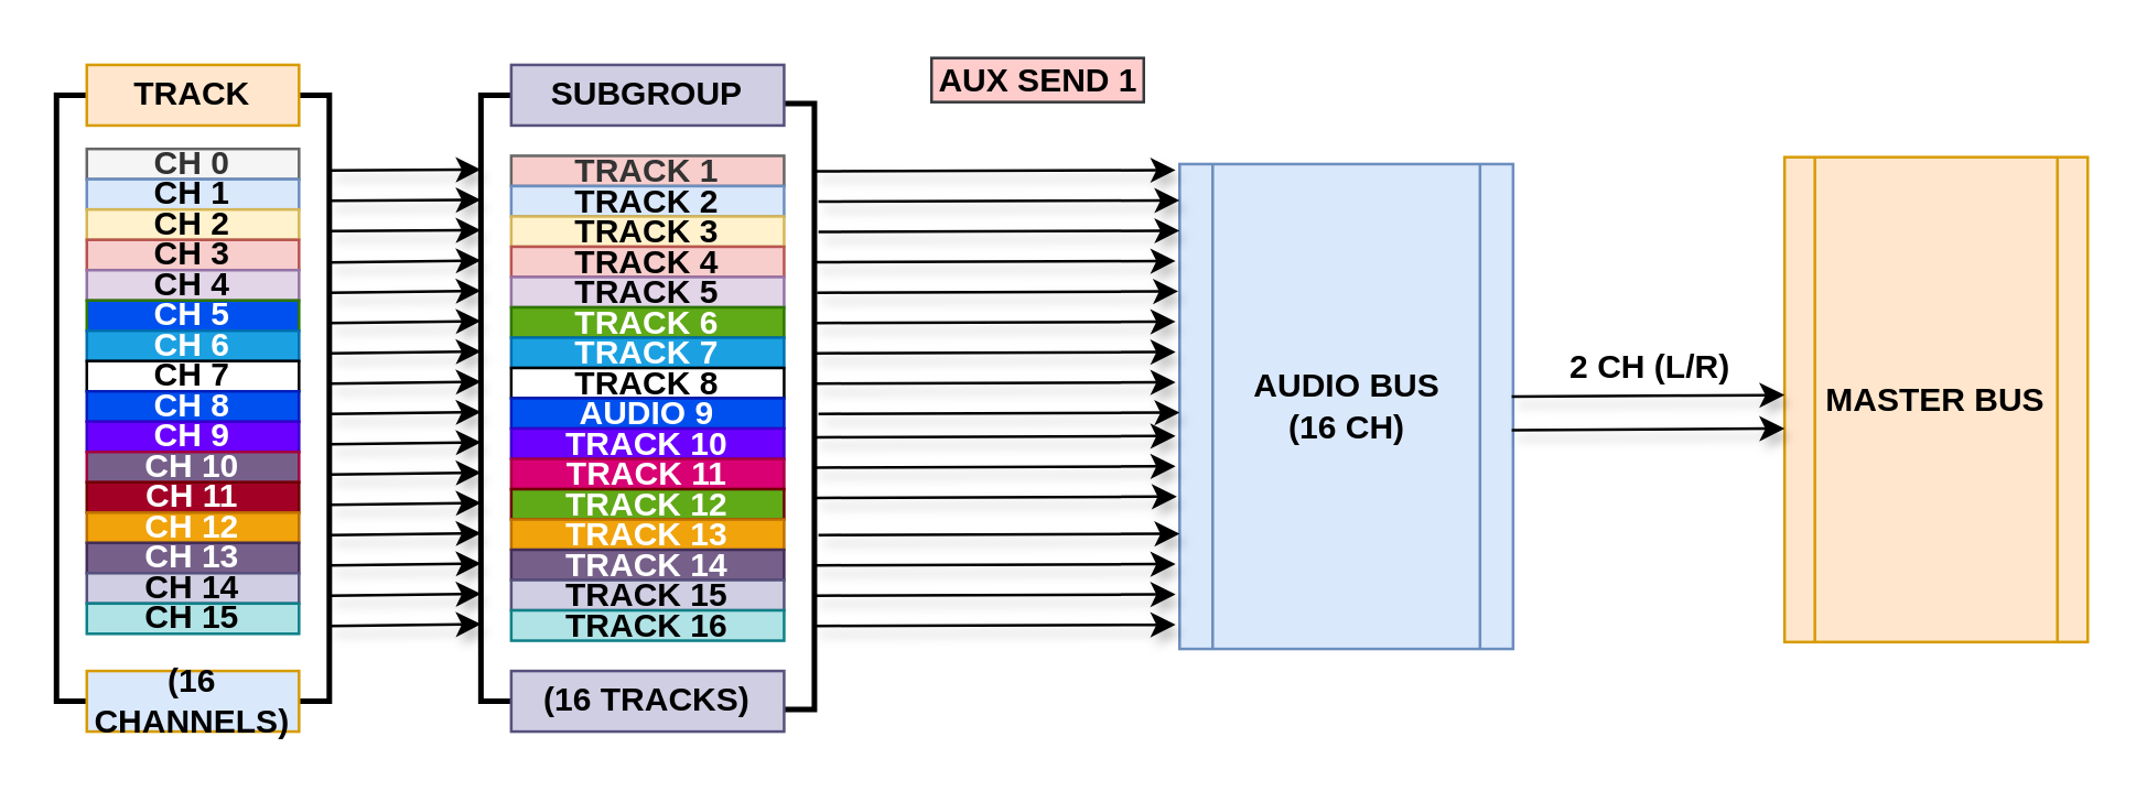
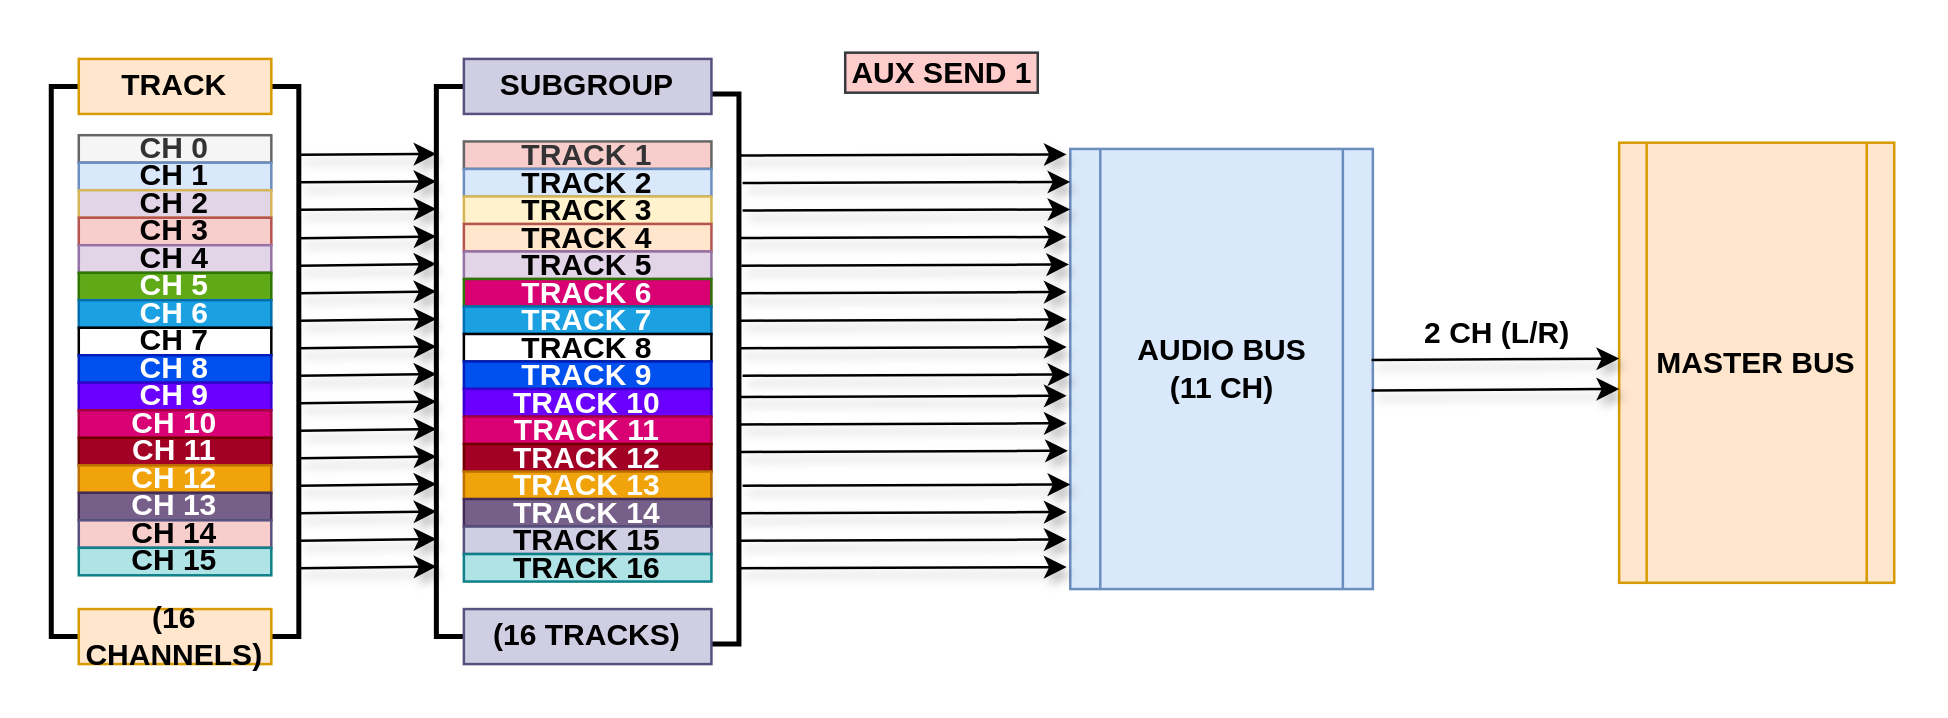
- <mxCell id="7" value="&lt;div&gt;&lt;b&gt;CH 2&lt;/b&gt;&lt;/div&gt;" style="rounded=0;whiteSpace=wrap;html=1;fillColor=#fff2cc;strokeColor=#d6b656;" parent="1" vertex="1"><mxGeometry x="31" y="75.5" width="77" height="11" as="geometry" /></mxCell>
+ <mxCell id="7" value="&lt;div&gt;&lt;b&gt;CH 2&lt;/b&gt;&lt;/div&gt;" style="rounded=0;whiteSpace=wrap;html=1;fillColor=#e1d5e7;strokeColor=#d6b656;" parent="1" vertex="1"><mxGeometry x="31" y="75.5" width="77" height="11" as="geometry" /></mxCell>
- <mxCell id="24" value="&lt;div&gt;&lt;b&gt;TRACK 4&lt;br&gt;&lt;/b&gt;&lt;/div&gt;" style="rounded=0;whiteSpace=wrap;html=1;fillColor=#f8cecc;strokeColor=#b85450;" parent="1" vertex="1"><mxGeometry x="185" y="89" width="99" height="11" as="geometry" /></mxCell>
+ <mxCell id="24" value="&lt;div&gt;&lt;b&gt;TRACK 4&lt;br&gt;&lt;/b&gt;&lt;/div&gt;" style="rounded=0;whiteSpace=wrap;html=1;fillColor=#ffe6cc;strokeColor=#b85450;" parent="1" vertex="1"><mxGeometry x="185" y="89" width="99" height="11" as="geometry" /></mxCell>
- <mxCell id="10" value="&lt;b&gt;CH 5&lt;br&gt;&lt;/b&gt;" style="rounded=0;whiteSpace=wrap;html=1;fontColor=#ffffff;fillColor=#0050ef;strokeColor=#2D7600;" parent="1" vertex="1"><mxGeometry x="31" y="108.5" width="77" height="11" as="geometry" /></mxCell>
+ <mxCell id="10" value="&lt;b&gt;CH 5&lt;br&gt;&lt;/b&gt;" style="rounded=0;whiteSpace=wrap;html=1;fontColor=#ffffff;fillColor=#60a917;strokeColor=#2D7600;" parent="1" vertex="1"><mxGeometry x="31" y="108.5" width="77" height="11" as="geometry" /></mxCell>
- <mxCell id="26" value="&lt;b&gt;TRACK 6&lt;br&gt;&lt;/b&gt;" style="rounded=0;whiteSpace=wrap;html=1;fontColor=#ffffff;fillColor=#60a917;strokeColor=#2D7600;" parent="1" vertex="1"><mxGeometry x="185" y="111" width="99" height="11" as="geometry" /></mxCell>
+ <mxCell id="26" value="&lt;b&gt;TRACK 6&lt;br&gt;&lt;/b&gt;" style="rounded=0;whiteSpace=wrap;html=1;fontColor=#ffffff;fillColor=#d80073;strokeColor=#2D7600;" parent="1" vertex="1"><mxGeometry x="185" y="111" width="99" height="11" as="geometry" /></mxCell>
- <mxCell id="2" value="&lt;b&gt;AUDIO BUS&lt;br&gt;(16 CH)&lt;/b&gt;" style="shape=process;whiteSpace=wrap;html=1;backgroundOutline=1;fillColor=#dae8fc;strokeColor=#6c8ebf;" parent="1" vertex="1"><mxGeometry x="427.5" y="59" width="121" height="176" as="geometry" /></mxCell>
+ <mxCell id="2" value="&lt;b&gt;AUDIO BUS&lt;br&gt;(11 CH)&lt;/b&gt;" style="shape=process;whiteSpace=wrap;html=1;backgroundOutline=1;fillColor=#dae8fc;strokeColor=#6c8ebf;" parent="1" vertex="1"><mxGeometry x="427.5" y="59" width="121" height="176" as="geometry" /></mxCell>
- <mxCell id="29" value="&lt;b&gt;AUDIO 9&lt;br&gt;&lt;/b&gt;" style="rounded=0;whiteSpace=wrap;html=1;fontColor=#ffffff;fillColor=#0050ef;strokeColor=#001DBC;" parent="1" vertex="1"><mxGeometry x="185" y="144" width="99" height="11" as="geometry" /></mxCell>
+ <mxCell id="29" value="&lt;b&gt;TRACK 9&lt;br&gt;&lt;/b&gt;" style="rounded=0;whiteSpace=wrap;html=1;fontColor=#ffffff;fillColor=#0050ef;strokeColor=#001DBC;" parent="1" vertex="1"><mxGeometry x="185" y="144" width="99" height="11" as="geometry" /></mxCell>
- <mxCell id="15" value="&lt;div&gt;&lt;b&gt;CH 10&lt;br&gt;&lt;/b&gt;&lt;/div&gt;" style="rounded=0;whiteSpace=wrap;html=1;fontColor=#ffffff;fillColor=#76608a;strokeColor=#A50040;" parent="1" vertex="1"><mxGeometry x="31" y="163.5" width="77" height="11" as="geometry" /></mxCell>
+ <mxCell id="15" value="&lt;div&gt;&lt;b&gt;CH 10&lt;br&gt;&lt;/b&gt;&lt;/div&gt;" style="rounded=0;whiteSpace=wrap;html=1;fontColor=#ffffff;fillColor=#d80073;strokeColor=#A50040;" parent="1" vertex="1"><mxGeometry x="31" y="163.5" width="77" height="11" as="geometry" /></mxCell>
- <mxCell id="32" value="&lt;div&gt;&lt;b&gt;TRACK 12&lt;br&gt;&lt;/b&gt;&lt;/div&gt;" style="rounded=0;whiteSpace=wrap;html=1;fontColor=#ffffff;fillColor=#60a917;strokeColor=#6F0000;" parent="1" vertex="1"><mxGeometry x="185" y="177" width="99" height="11" as="geometry" /></mxCell>
+ <mxCell id="32" value="&lt;div&gt;&lt;b&gt;TRACK 12&lt;br&gt;&lt;/b&gt;&lt;/div&gt;" style="rounded=0;whiteSpace=wrap;html=1;fontColor=#ffffff;fillColor=#a20025;strokeColor=#6F0000;" parent="1" vertex="1"><mxGeometry x="185" y="177" width="99" height="11" as="geometry" /></mxCell>
- <mxCell id="19" value="&lt;div&gt;&lt;b&gt;CH 14&lt;br&gt;&lt;/b&gt;&lt;/div&gt;" style="rounded=0;whiteSpace=wrap;html=1;fillColor=#d0cee2;strokeColor=#56517e;" parent="1" vertex="1"><mxGeometry x="31" y="207.5" width="77" height="11" as="geometry" /></mxCell>
+ <mxCell id="19" value="&lt;div&gt;&lt;b&gt;CH 14&lt;br&gt;&lt;/b&gt;&lt;/div&gt;" style="rounded=0;whiteSpace=wrap;html=1;fillColor=#f8cecc;strokeColor=#56517e;" parent="1" vertex="1"><mxGeometry x="31" y="207.5" width="77" height="11" as="geometry" /></mxCell>
- <mxCell id="41" value="&lt;b&gt;(16 CHANNELS)&lt;/b&gt;" style="rounded=0;whiteSpace=wrap;html=1;labelBackgroundColor=none;fillColor=#dae8fc;strokeColor=#d79b00;" parent="1" vertex="1"><mxGeometry x="31" y="243" width="77" height="22" as="geometry" /></mxCell>
+ <mxCell id="41" value="&lt;b&gt;(16 CHANNELS)&lt;/b&gt;" style="rounded=0;whiteSpace=wrap;html=1;labelBackgroundColor=none;fillColor=#ffe6cc;strokeColor=#d79b00;" parent="1" vertex="1"><mxGeometry x="31" y="243" width="77" height="22" as="geometry" /></mxCell>
